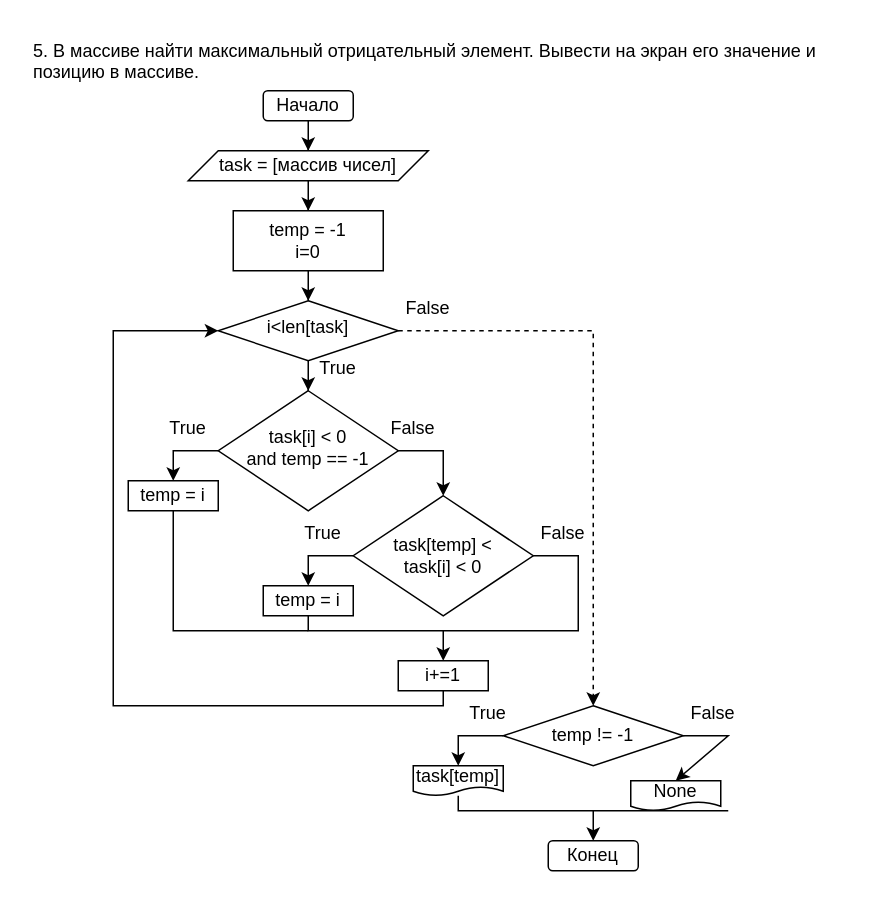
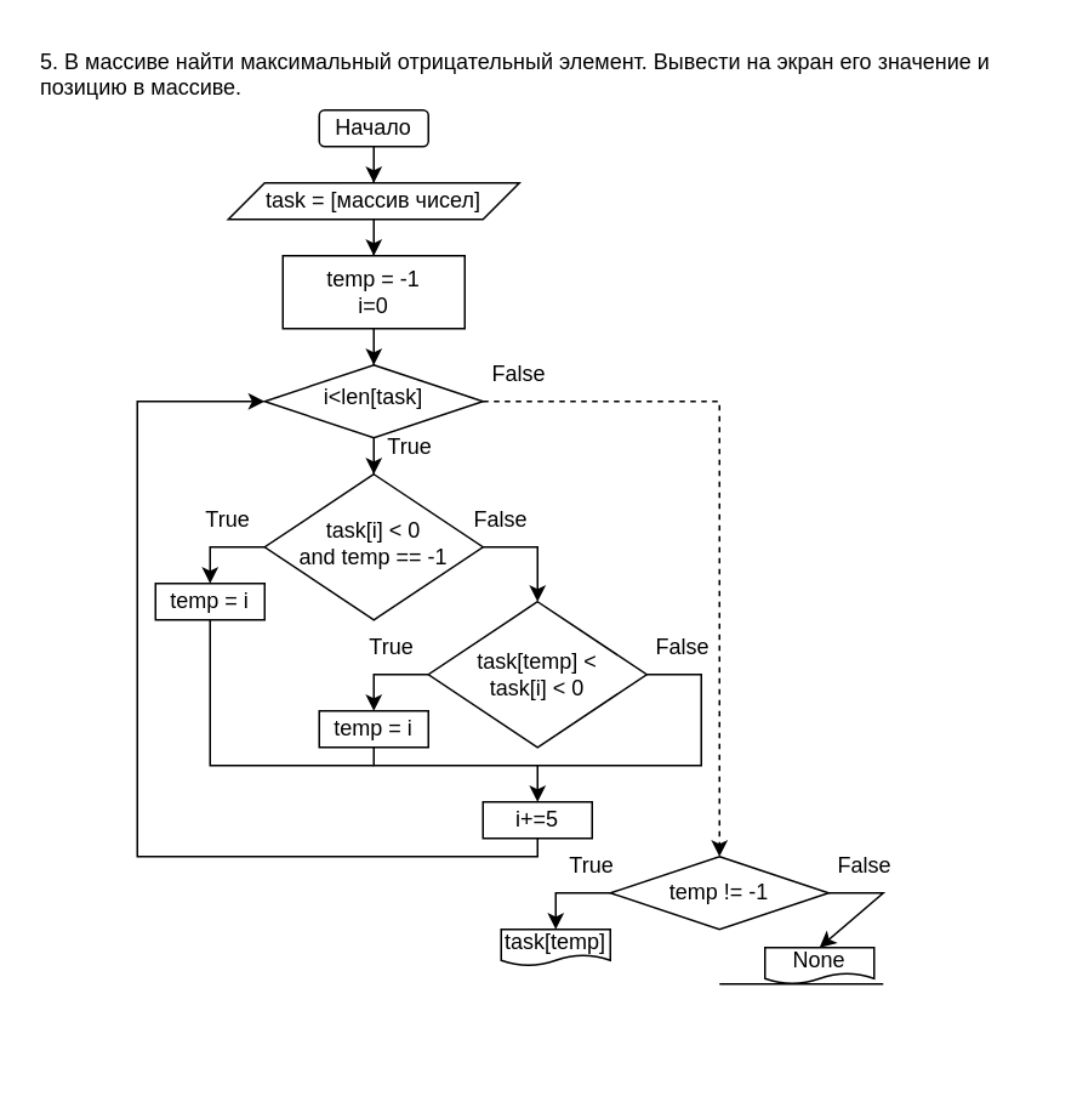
- <mxCell id="10" value="i+=1" style="rounded=0;whiteSpace=wrap;html=1;" vertex="1" parent="1"><mxGeometry x="265" y="440" width="60" height="20" as="geometry" /></mxCell>
+ <mxCell id="10" value="i+=5" style="rounded=0;whiteSpace=wrap;html=1;" vertex="1" parent="1"><mxGeometry x="265" y="440" width="60" height="20" as="geometry" /></mxCell>
- <mxCell id="38" value="" style="endArrow=classic;html=1;rounded=0;exitX=0.5;exitY=1;exitDx=0;exitDy=0;exitPerimeter=0;entryX=0.5;entryY=0;entryDx=0;entryDy=0;" edge="1" parent="1" source="16" target="21"><mxGeometry width="50" height="50" relative="1" as="geometry"><mxPoint x="295" y="600" as="sourcePoint" /><mxPoint x="345" y="550" as="targetPoint" /><Array as="points"><mxPoint x="305" y="540" /><mxPoint x="395" y="540" /></Array></mxGeometry></mxCell>
- <mxCell id="21" value="Конец" style="rounded=1;whiteSpace=wrap;html=1;fontSize=12;glass=0;strokeWidth=1;shadow=0;" vertex="1" parent="1"><mxGeometry x="365" y="560" width="60" height="20" as="geometry" /></mxCell>
